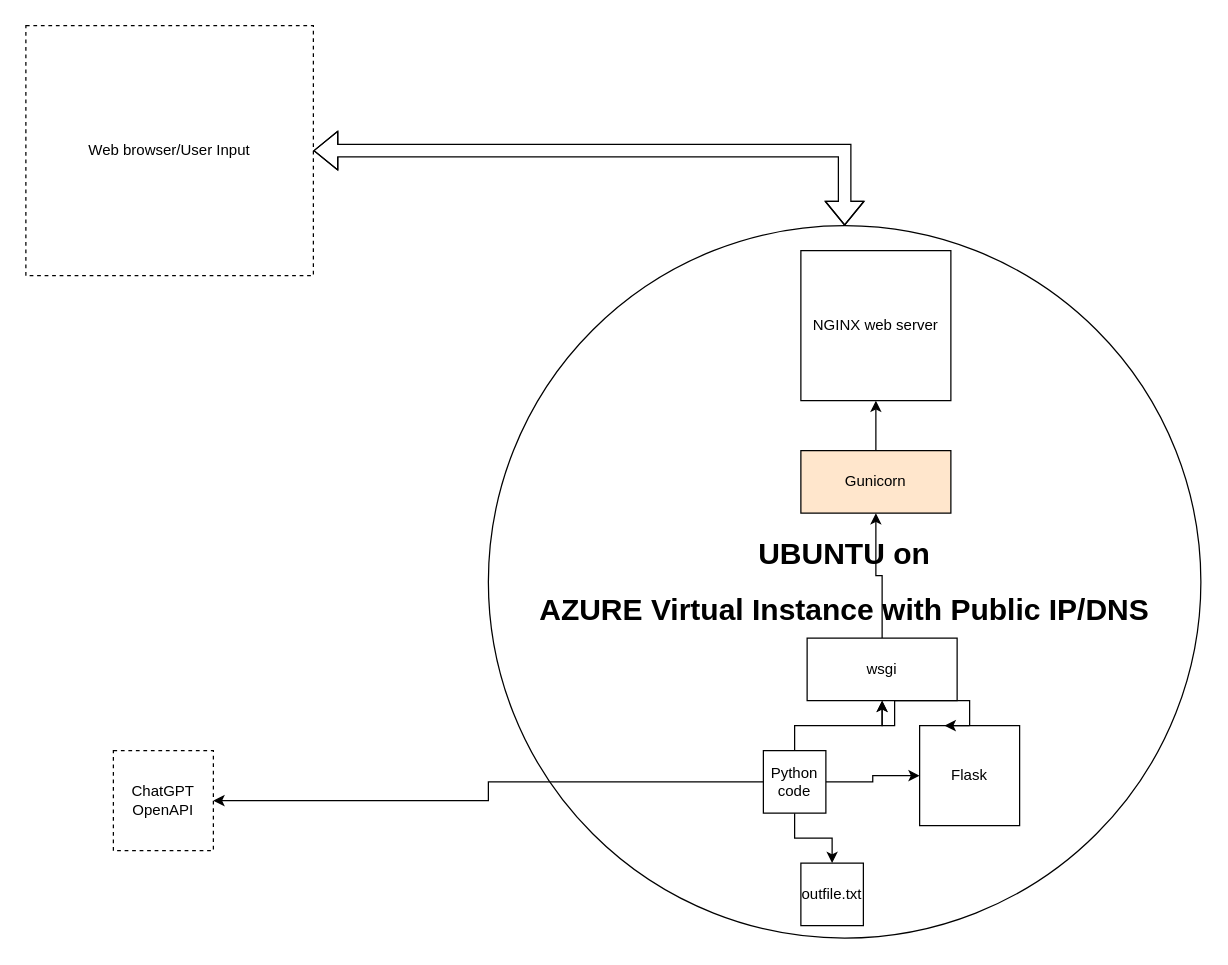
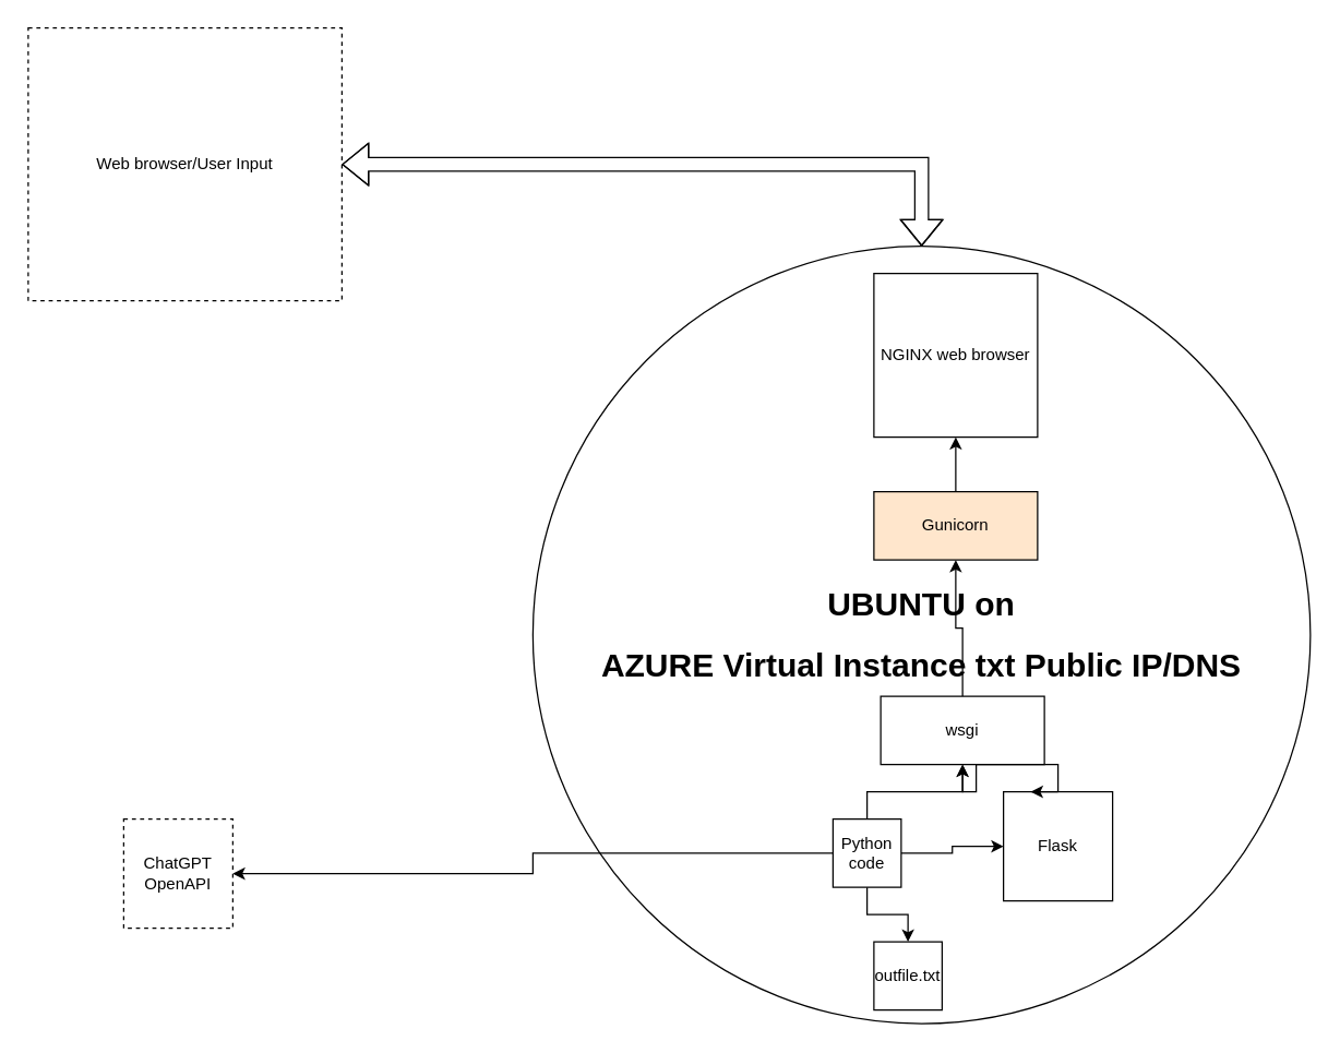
- <mxCell id="4" value="NGINX web server" style="whiteSpace=wrap;html=1;aspect=fixed;" vertex="1" parent="1"><mxGeometry x="640" y="200" width="120" height="120" as="geometry" /></mxCell>
+ <mxCell id="4" value="NGINX web browser" style="whiteSpace=wrap;html=1;aspect=fixed;" vertex="1" parent="1"><mxGeometry x="640" y="200" width="120" height="120" as="geometry" /></mxCell>
- <mxCell id="3" value="&lt;h1&gt;UBUNTU on&lt;/h1&gt;&lt;h1&gt;AZURE Virtual Instance with Public IP/DNS&lt;/h1&gt;" style="ellipse;whiteSpace=wrap;html=1;aspect=fixed;" vertex="1" parent="1"><mxGeometry x="390" y="180" width="570" height="570" as="geometry" /></mxCell>
+ <mxCell id="3" value="&lt;h1&gt;UBUNTU on&lt;/h1&gt;&lt;h1&gt;AZURE Virtual Instance txt Public IP/DNS&lt;/h1&gt;" style="ellipse;whiteSpace=wrap;html=1;aspect=fixed;" vertex="1" parent="1"><mxGeometry x="390" y="180" width="570" height="570" as="geometry" /></mxCell>
